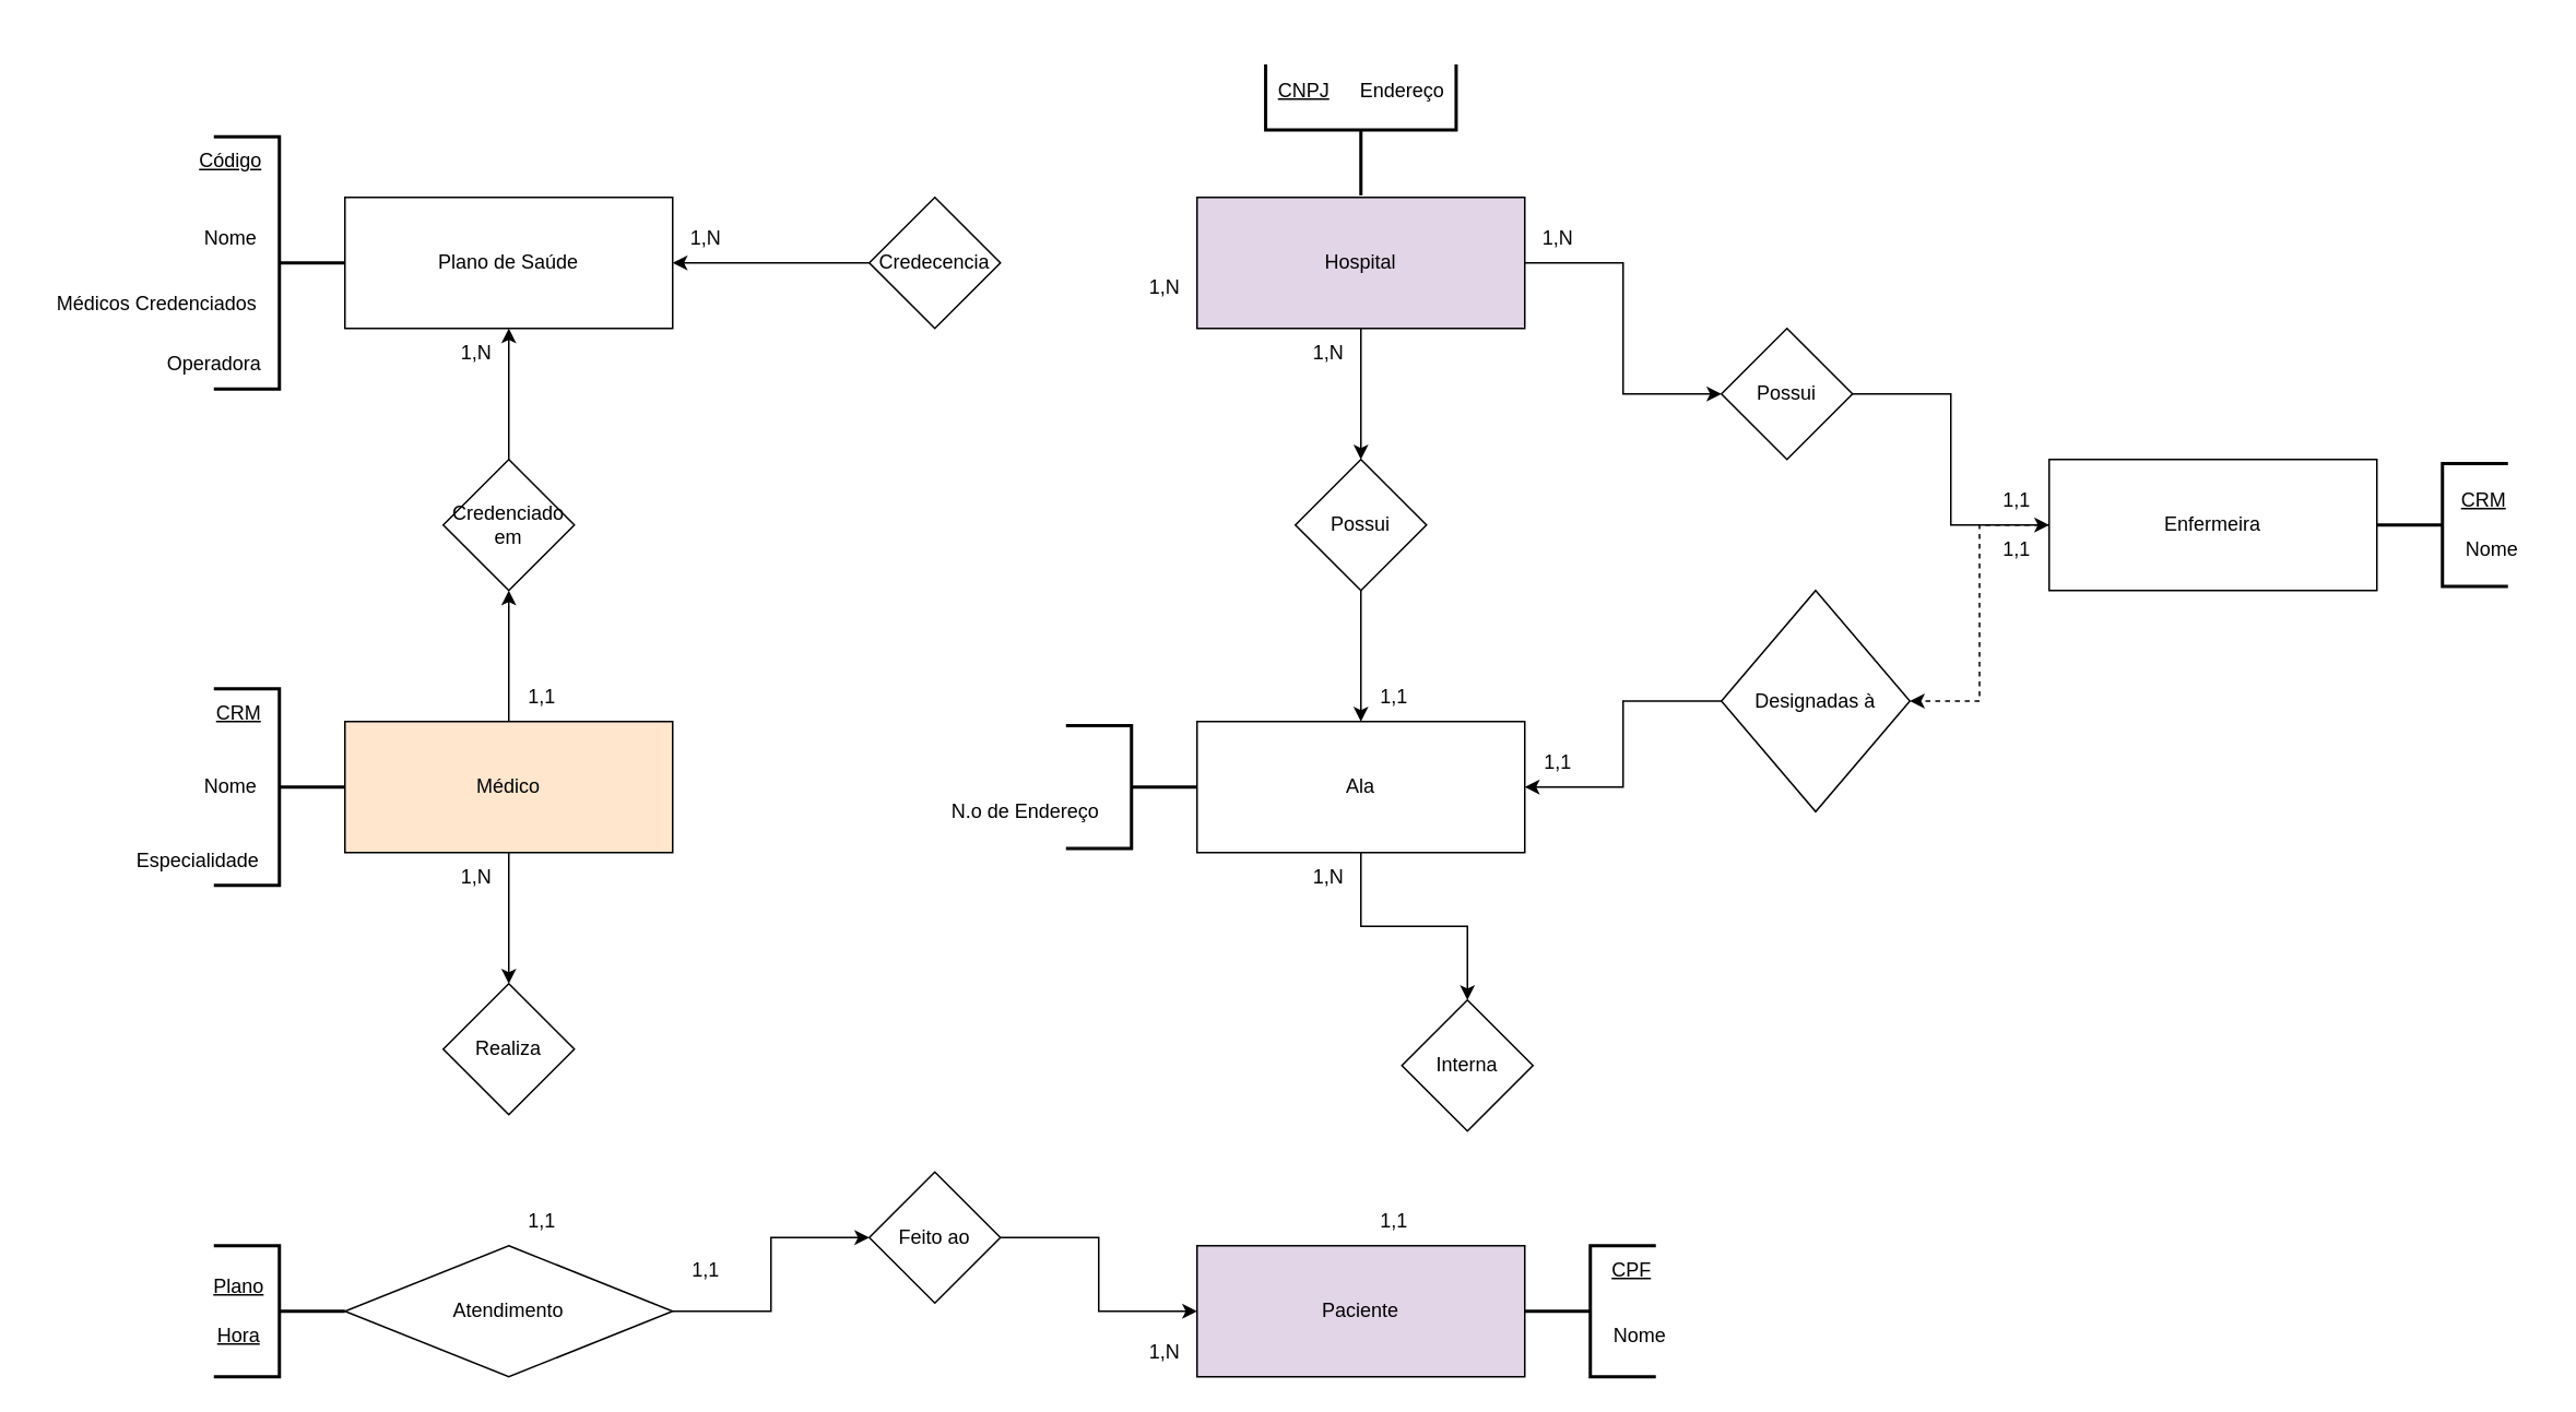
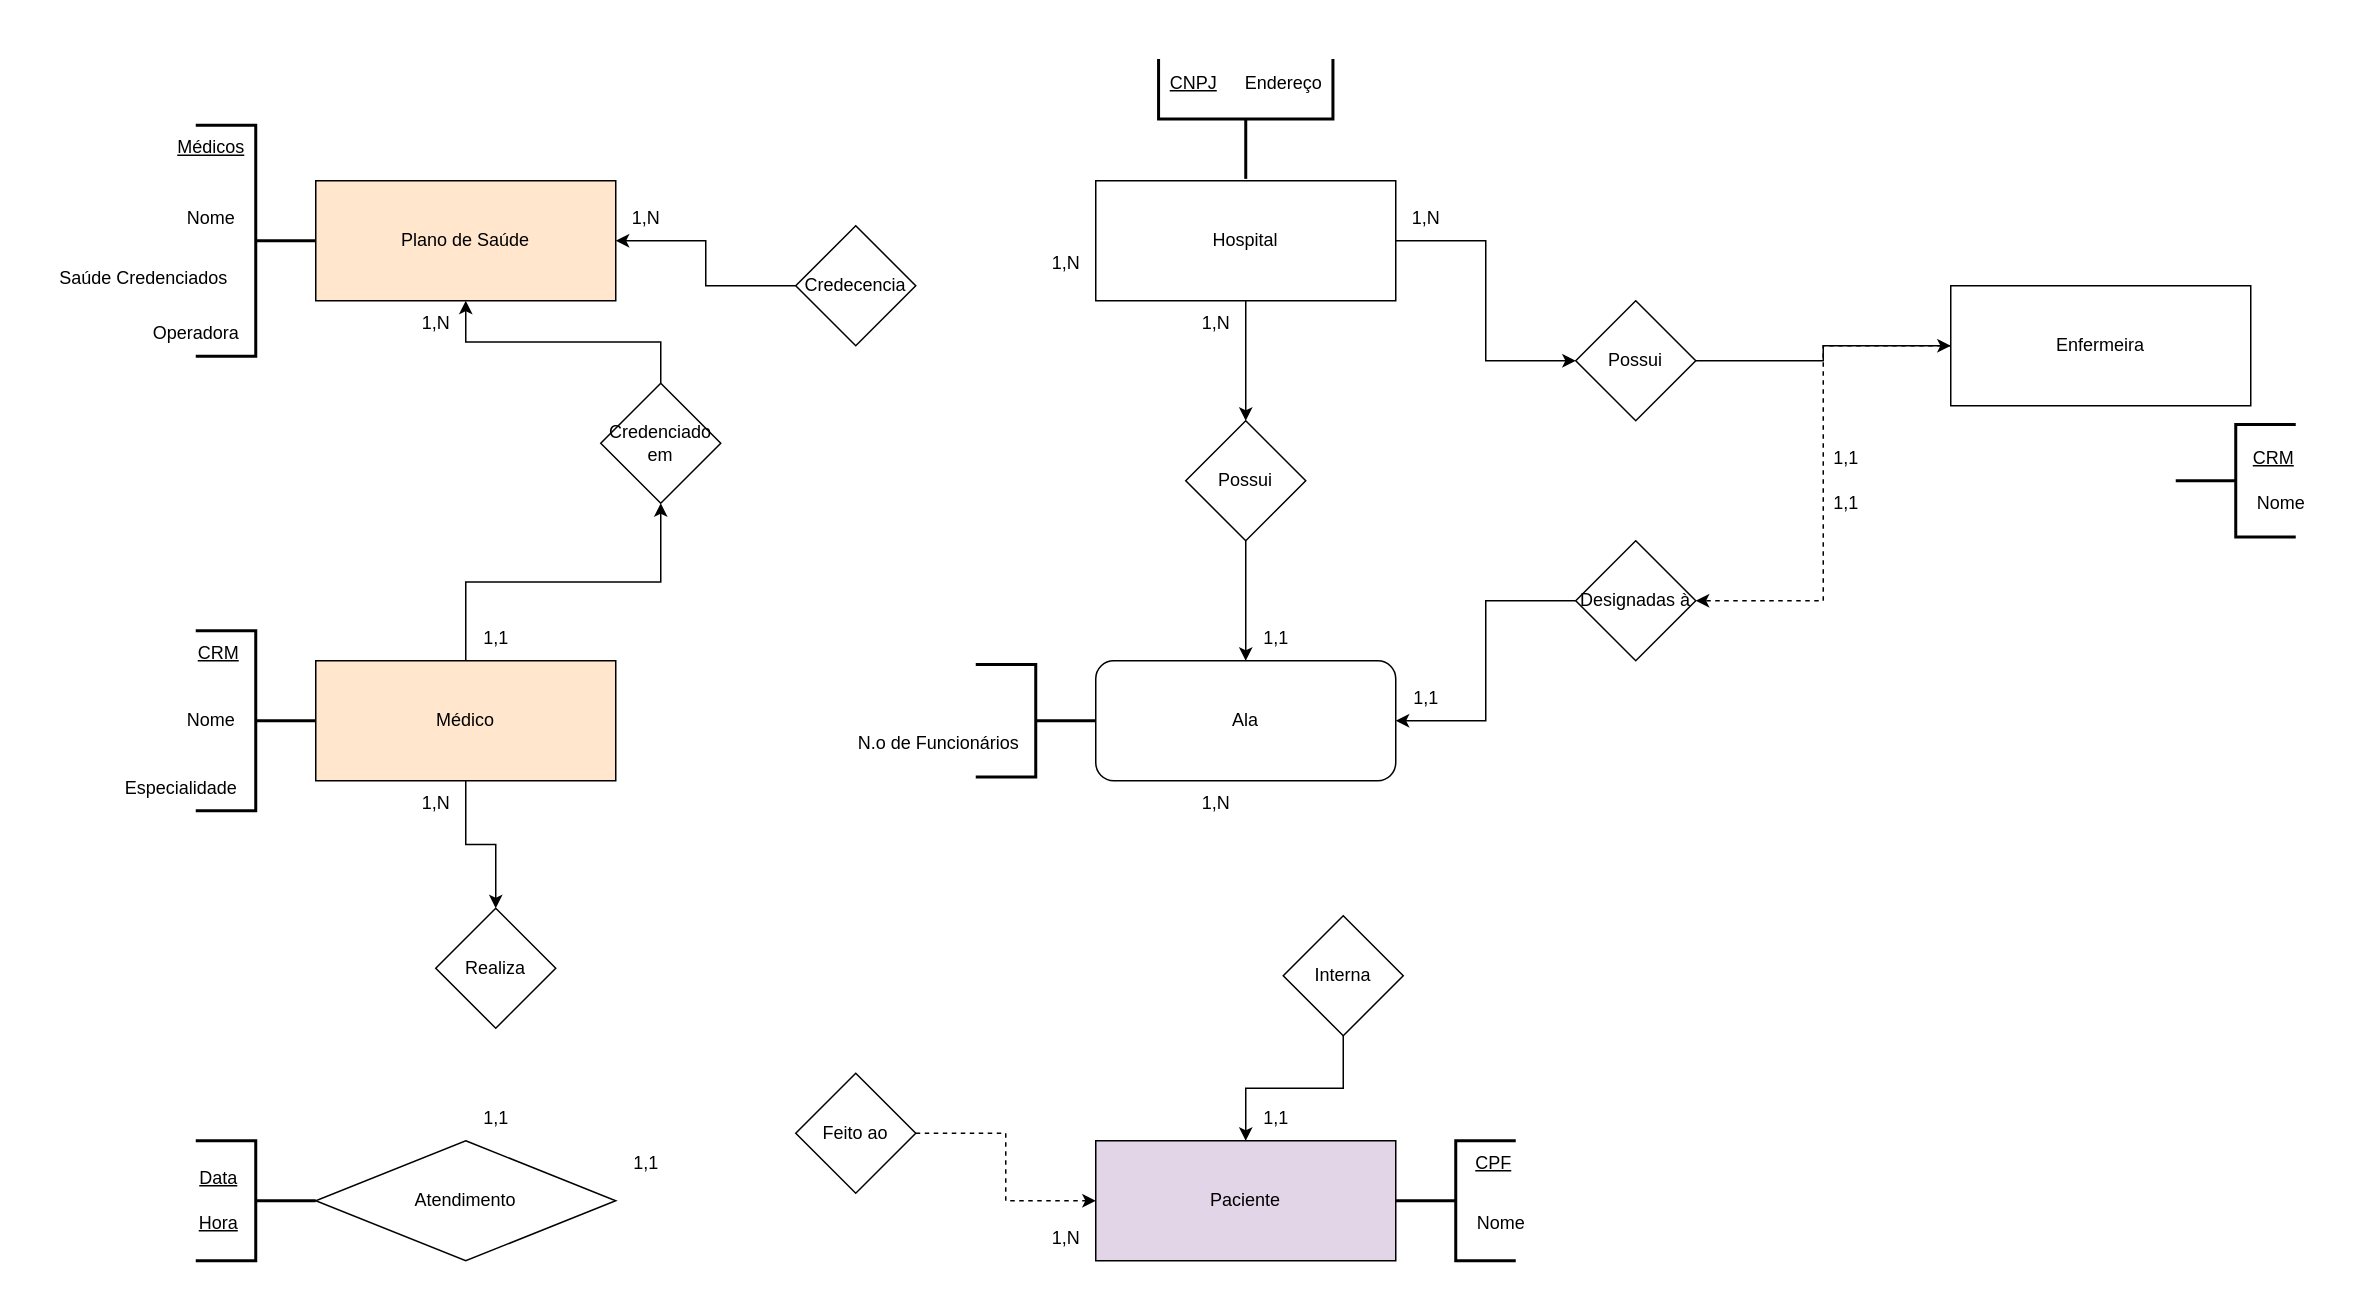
- <mxCell id="63" value="Código" style="text;html=1;align=center;verticalAlign=middle;resizable=0;points=[];autosize=1;strokeColor=none;fillColor=none;fontStyle=4" vertex="1" parent="1"><mxGeometry x="110" y="82.97" width="60" height="30" as="geometry" /></mxCell>
+ <mxCell id="63" value="Médicos" style="text;html=1;align=center;verticalAlign=middle;resizable=0;points=[];autosize=1;strokeColor=none;fillColor=none;fontStyle=4" vertex="1" parent="1"><mxGeometry x="110" y="82.97" width="60" height="30" as="geometry" /></mxCell>
- <mxCell id="11" value="Plano de Saúde" style="rounded=0;whiteSpace=wrap;html=1;" vertex="1" parent="1"><mxGeometry x="210" y="120" width="200" height="80" as="geometry" /></mxCell>
+ <mxCell id="11" value="Plano de Saúde" style="rounded=0;whiteSpace=wrap;html=1;fillColor=#ffe6cc;" vertex="1" parent="1"><mxGeometry x="210" y="120" width="200" height="80" as="geometry" /></mxCell>
- <mxCell id="13" value="Credecencia" style="rhombus;whiteSpace=wrap;html=1;" vertex="1" parent="1"><mxGeometry x="530" y="120" width="80" height="80" as="geometry" /></mxCell>
+ <mxCell id="13" value="Credecencia" style="rhombus;whiteSpace=wrap;html=1;" vertex="1" parent="1"><mxGeometry x="530" y="150" width="80" height="80" as="geometry" /></mxCell>
- <mxCell id="4" value="Hospital" style="rounded=0;whiteSpace=wrap;html=1;fillColor=#e1d5e7;" vertex="1" parent="1"><mxGeometry x="730" y="120" width="200" height="80" as="geometry" /></mxCell>
+ <mxCell id="4" value="Hospital" style="rounded=0;whiteSpace=wrap;html=1;" vertex="1" parent="1"><mxGeometry x="730" y="120" width="200" height="80" as="geometry" /></mxCell>
- <mxCell id="65" value="Médicos Credenciados" style="text;html=1;align=center;verticalAlign=middle;resizable=0;points=[];autosize=1;strokeColor=none;fillColor=none;fontStyle=0" vertex="1" parent="1"><mxGeometry x="20" y="170" width="150" height="30" as="geometry" /></mxCell>
+ <mxCell id="65" value="Saúde Credenciados" style="text;html=1;align=center;verticalAlign=middle;resizable=0;points=[];autosize=1;strokeColor=none;fillColor=none;fontStyle=0" vertex="1" parent="1"><mxGeometry x="20" y="170" width="150" height="30" as="geometry" /></mxCell>
- <mxCell id="18" value="Credenciado em" style="rhombus;whiteSpace=wrap;html=1;" vertex="1" parent="1"><mxGeometry x="270" y="280" width="80" height="80" as="geometry" /></mxCell>
+ <mxCell id="18" value="Credenciado em" style="rhombus;whiteSpace=wrap;html=1;" vertex="1" parent="1"><mxGeometry x="400" y="255" width="80" height="80" as="geometry" /></mxCell>
- <mxCell id="38" value="Enfermeira" style="rounded=0;whiteSpace=wrap;html=1;" vertex="1" parent="1"><mxGeometry x="1250" y="280" width="200" height="80" as="geometry" /></mxCell>
+ <mxCell id="38" value="Enfermeira" style="rounded=0;whiteSpace=wrap;html=1;" vertex="1" parent="1"><mxGeometry x="1300" y="190" width="200" height="80" as="geometry" /></mxCell>
- <mxCell id="42" value="Designadas à" style="rhombus;whiteSpace=wrap;html=1;" vertex="1" parent="1"><mxGeometry x="1050" y="360" width="115" height="135" as="geometry" /></mxCell>
+ <mxCell id="42" value="Designadas à" style="rhombus;whiteSpace=wrap;html=1;" vertex="1" parent="1"><mxGeometry x="1050" y="360" width="80" height="80" as="geometry" /></mxCell>
- <mxCell id="6" value="Ala" style="rounded=0;whiteSpace=wrap;html=1;" vertex="1" parent="1"><mxGeometry x="730" y="440" width="200" height="80" as="geometry" /></mxCell>
+ <mxCell id="6" value="Ala" style="whiteSpace=wrap;html=1;rounded=1;" vertex="1" parent="1"><mxGeometry x="730" y="440" width="200" height="80" as="geometry" /></mxCell>
- <mxCell id="58" value="N.o de Endereço" style="text;html=1;align=center;verticalAlign=middle;resizable=0;points=[];autosize=1;strokeColor=none;fillColor=none;fontStyle=0" vertex="1" parent="1"><mxGeometry x="560" y="480" width="130" height="30" as="geometry" /></mxCell>
+ <mxCell id="58" value="N.o de Funcionários" style="text;html=1;align=center;verticalAlign=middle;resizable=0;points=[];autosize=1;strokeColor=none;fillColor=none;fontStyle=0" vertex="1" parent="1"><mxGeometry x="560" y="480" width="130" height="30" as="geometry" /></mxCell>
- <mxCell id="5" style="edgeStyle=orthogonalEdgeStyle;rounded=0;orthogonalLoop=1;jettySize=auto;html=1;entryX=0.5;entryY=0;entryDx=0;entryDy=0;" edge="1" parent="1" source="6" target="21"><mxGeometry relative="1" as="geometry" /></mxCell>
- <mxCell id="26" value="Realiza" style="rhombus;whiteSpace=wrap;html=1;" vertex="1" parent="1"><mxGeometry x="270" y="600" width="80" height="80" as="geometry" /></mxCell>
+ <mxCell id="26" value="Realiza" style="rhombus;whiteSpace=wrap;html=1;" vertex="1" parent="1"><mxGeometry x="290" y="605" width="80" height="80" as="geometry" /></mxCell>
+ <mxCell id="20" style="edgeStyle=orthogonalEdgeStyle;rounded=0;orthogonalLoop=1;jettySize=auto;html=1;entryX=0.5;entryY=0;entryDx=0;entryDy=0;" edge="1" parent="1" source="21" target="19"><mxGeometry relative="1" as="geometry" /></mxCell>
- <mxCell id="35" style="edgeStyle=orthogonalEdgeStyle;rounded=0;orthogonalLoop=1;jettySize=auto;html=1;entryX=0;entryY=0.5;entryDx=0;entryDy=0;" edge="1" parent="1" source="36" target="19"><mxGeometry relative="1" as="geometry" /></mxCell>
+ <mxCell id="35" style="edgeStyle=orthogonalEdgeStyle;rounded=0;orthogonalLoop=1;jettySize=auto;html=1;entryX=0;entryY=0.5;entryDx=0;entryDy=0;dashed=1;" edge="1" parent="1" source="36" target="19"><mxGeometry relative="1" as="geometry" /></mxCell>
- <mxCell id="24" style="edgeStyle=orthogonalEdgeStyle;rounded=0;orthogonalLoop=1;jettySize=auto;html=1;entryX=0;entryY=0.5;entryDx=0;entryDy=0;" edge="1" parent="1" source="25" target="36"><mxGeometry relative="1" as="geometry" /></mxCell>
- <mxCell id="51" value="Plano" style="text;html=1;align=center;verticalAlign=middle;resizable=0;points=[];autosize=1;strokeColor=none;fillColor=none;fontStyle=4" vertex="1" parent="1"><mxGeometry x="120" y="770" width="50" height="30" as="geometry" /></mxCell>
+ <mxCell id="51" value="Data" style="text;html=1;align=center;verticalAlign=middle;resizable=0;points=[];autosize=1;strokeColor=none;fillColor=none;fontStyle=4" vertex="1" parent="1"><mxGeometry x="120" y="770" width="50" height="30" as="geometry" /></mxCell>
